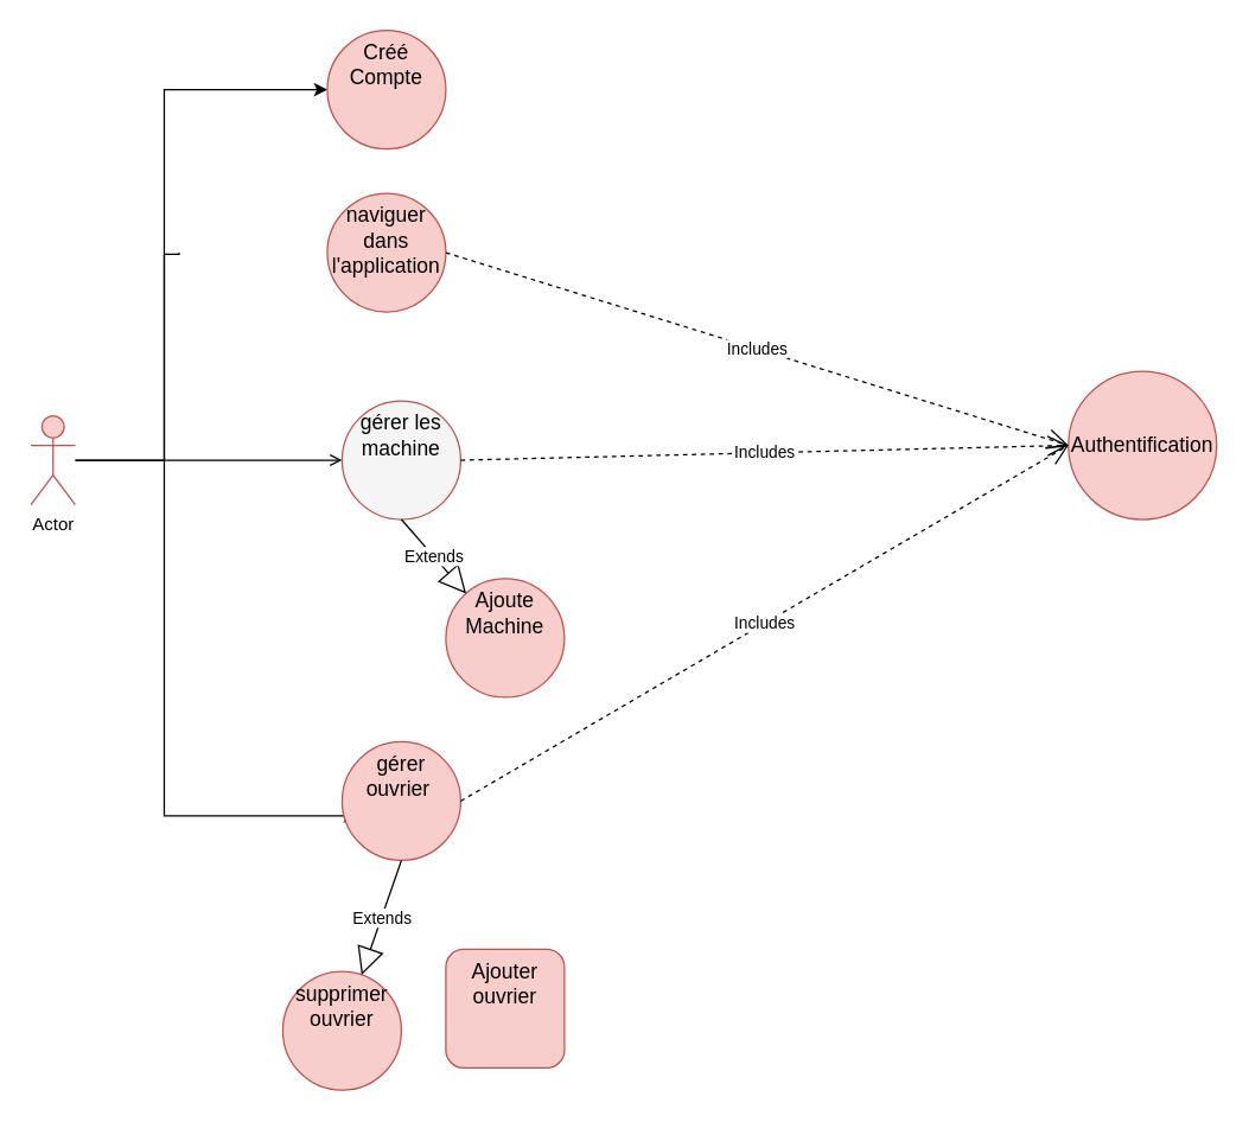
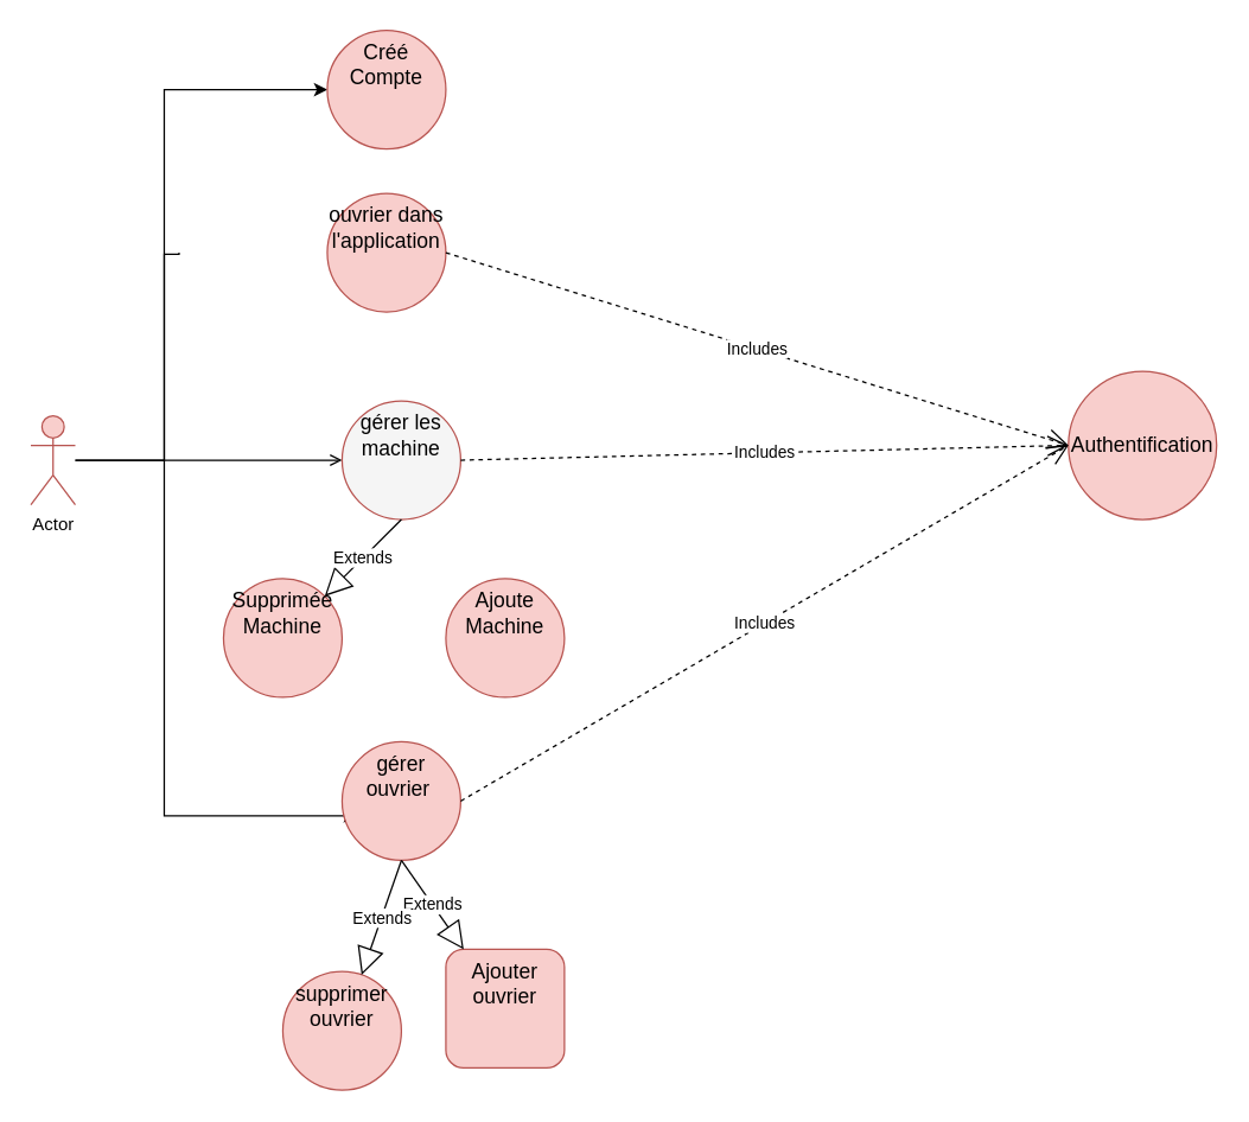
- <mxCell id="7" value="&lt;font style=&quot;font-size: 14px;&quot;&gt;naviguer dans l'application&lt;/font&gt;" style="ellipse;whiteSpace=wrap;html=1;verticalAlign=top;fillColor=#f8cecc;strokeColor=#b85450;" vertex="1" parent="1"><mxGeometry x="220" y="130" width="80" height="80" as="geometry" /></mxCell>
+ <mxCell id="7" value="&lt;font style=&quot;font-size: 14px;&quot;&gt;ouvrier dans l'application&lt;/font&gt;" style="ellipse;whiteSpace=wrap;html=1;verticalAlign=top;fillColor=#f8cecc;strokeColor=#b85450;" vertex="1" parent="1"><mxGeometry x="220" y="130" width="80" height="80" as="geometry" /></mxCell>
+ <mxCell id="15" value="Extends" style="endArrow=block;endSize=16;endFill=0;html=1;rounded=0;exitX=0.5;exitY=1;exitDx=0;exitDy=0;" edge="1" parent="1" source="8" target="10"><mxGeometry width="160" relative="1" as="geometry"><mxPoint x="360" y="220" as="sourcePoint" /><mxPoint x="520" y="220" as="targetPoint" /></mxGeometry></mxCell>
- <mxCell id="14" value="Extends" style="endArrow=block;endSize=16;endFill=0;html=1;rounded=0;exitX=0.5;exitY=1;exitDx=0;exitDy=0;" edge="1" parent="1" source="8" target="9"><mxGeometry width="160" relative="1" as="geometry"><mxPoint x="360" y="220" as="sourcePoint" /><mxPoint x="520" y="220" as="targetPoint" /></mxGeometry></mxCell>
+ <mxCell id="10" value="&lt;font style=&quot;font-size: 14px;&quot;&gt;Supprimée Machine&lt;/font&gt;" style="ellipse;whiteSpace=wrap;html=1;verticalAlign=top;fillColor=#f8cecc;strokeColor=#b85450;" vertex="1" parent="1"><mxGeometry x="150" y="390" width="80" height="80" as="geometry" /></mxCell>
+ <mxCell id="16" value="Extends" style="endArrow=block;endSize=16;endFill=0;html=1;rounded=0;exitX=0.5;exitY=1;exitDx=0;exitDy=0;" edge="1" parent="1" source="11" target="12"><mxGeometry width="160" relative="1" as="geometry"><mxPoint x="360" y="620" as="sourcePoint" /><mxPoint x="520" y="620" as="targetPoint" /></mxGeometry></mxCell>
